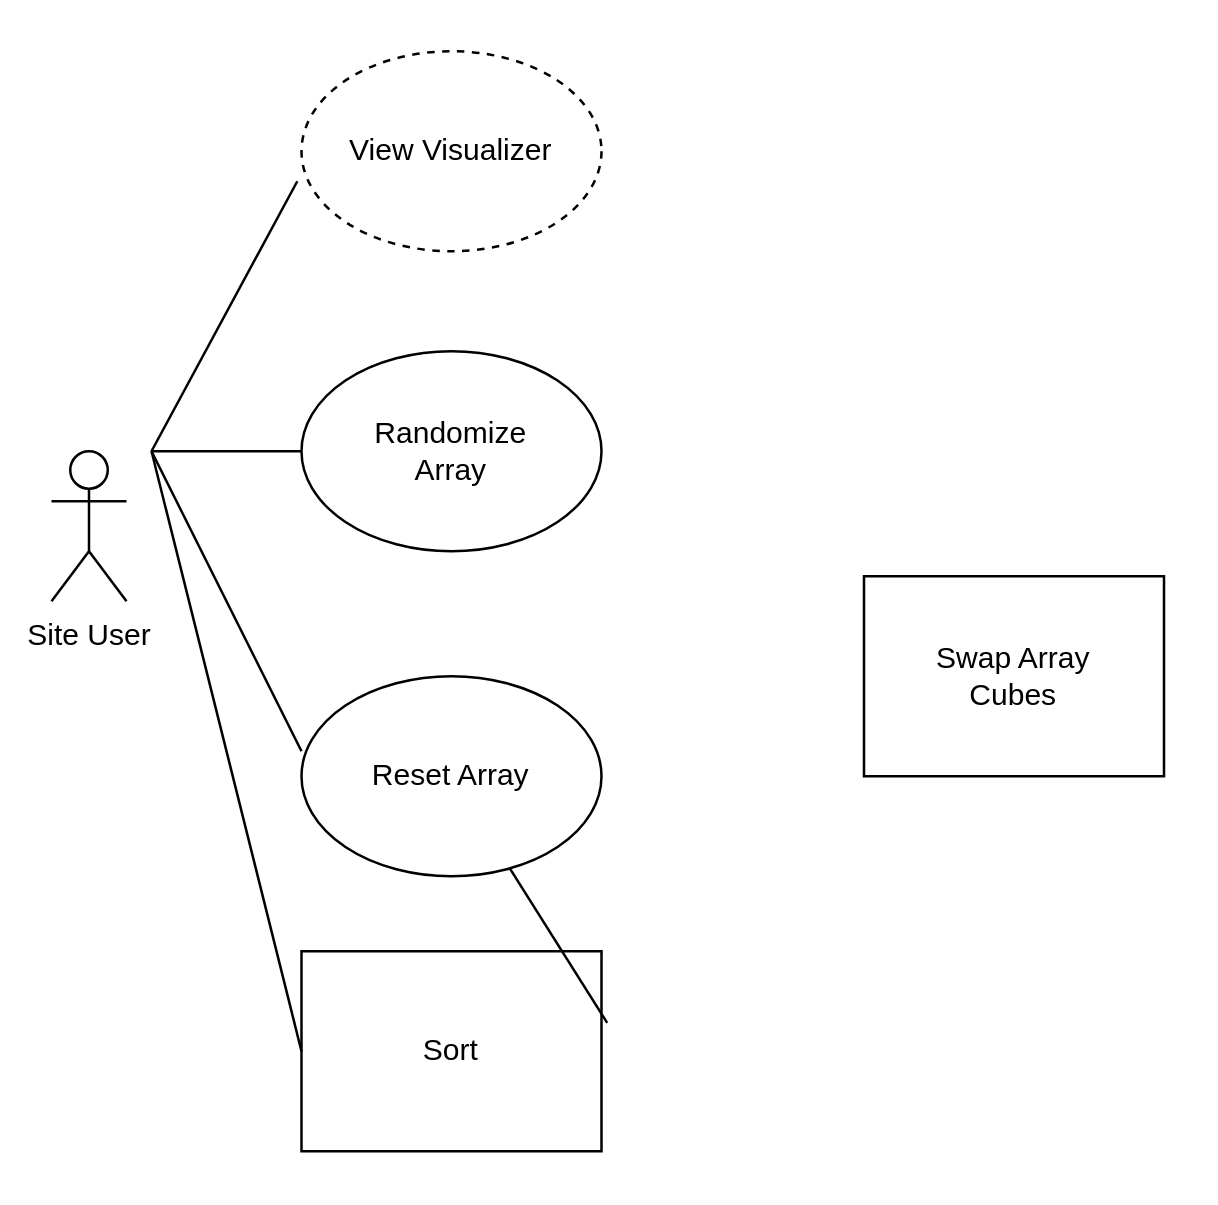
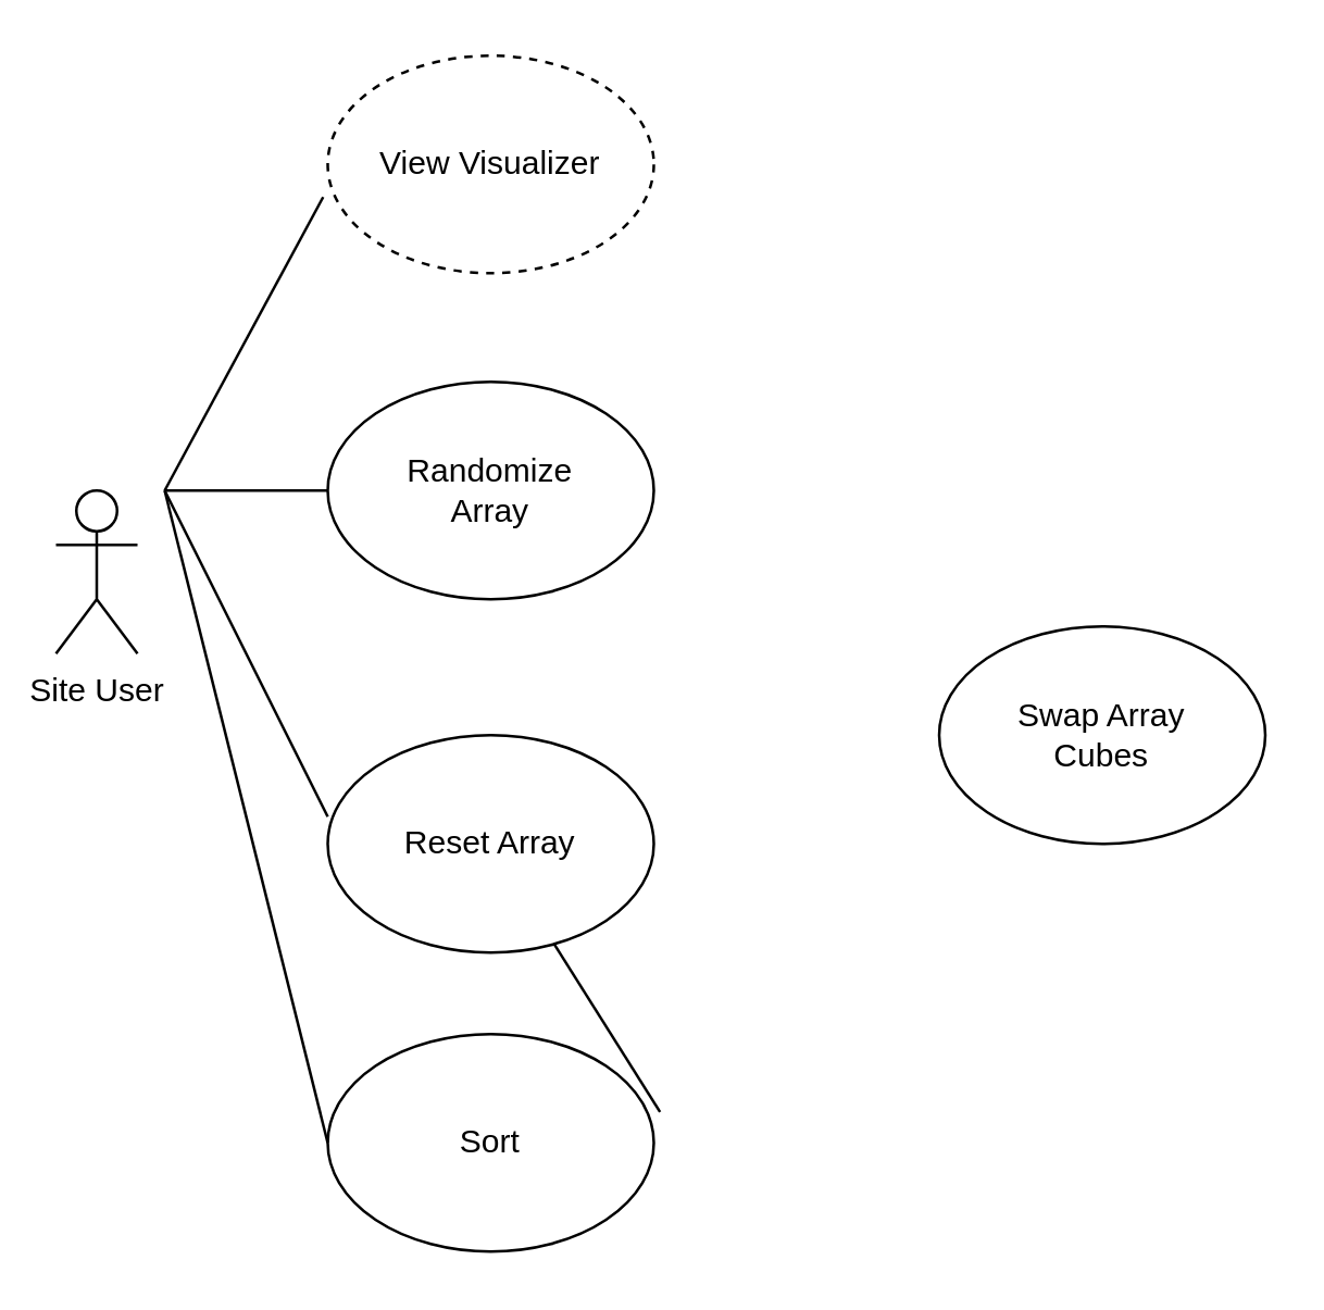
- <mxCell id="6" value="Swap Array&lt;br&gt;Cubes" style="whiteSpace=wrap;html=1;rounded=0;" vertex="1" parent="1"><mxGeometry x="345" y="230" width="120" height="80" as="geometry" /></mxCell>
+ <mxCell id="6" value="Swap Array&lt;br&gt;Cubes" style="ellipse;whiteSpace=wrap;html=1;" vertex="1" parent="1"><mxGeometry x="345" y="230" width="120" height="80" as="geometry" /></mxCell>
- <mxCell id="5" value="Sort" style="whiteSpace=wrap;html=1;rounded=0;" vertex="1" parent="1"><mxGeometry x="120" y="380" width="120" height="80" as="geometry" /></mxCell>
+ <mxCell id="5" value="Sort" style="ellipse;whiteSpace=wrap;html=1;" vertex="1" parent="1"><mxGeometry x="120" y="380" width="120" height="80" as="geometry" /></mxCell>
